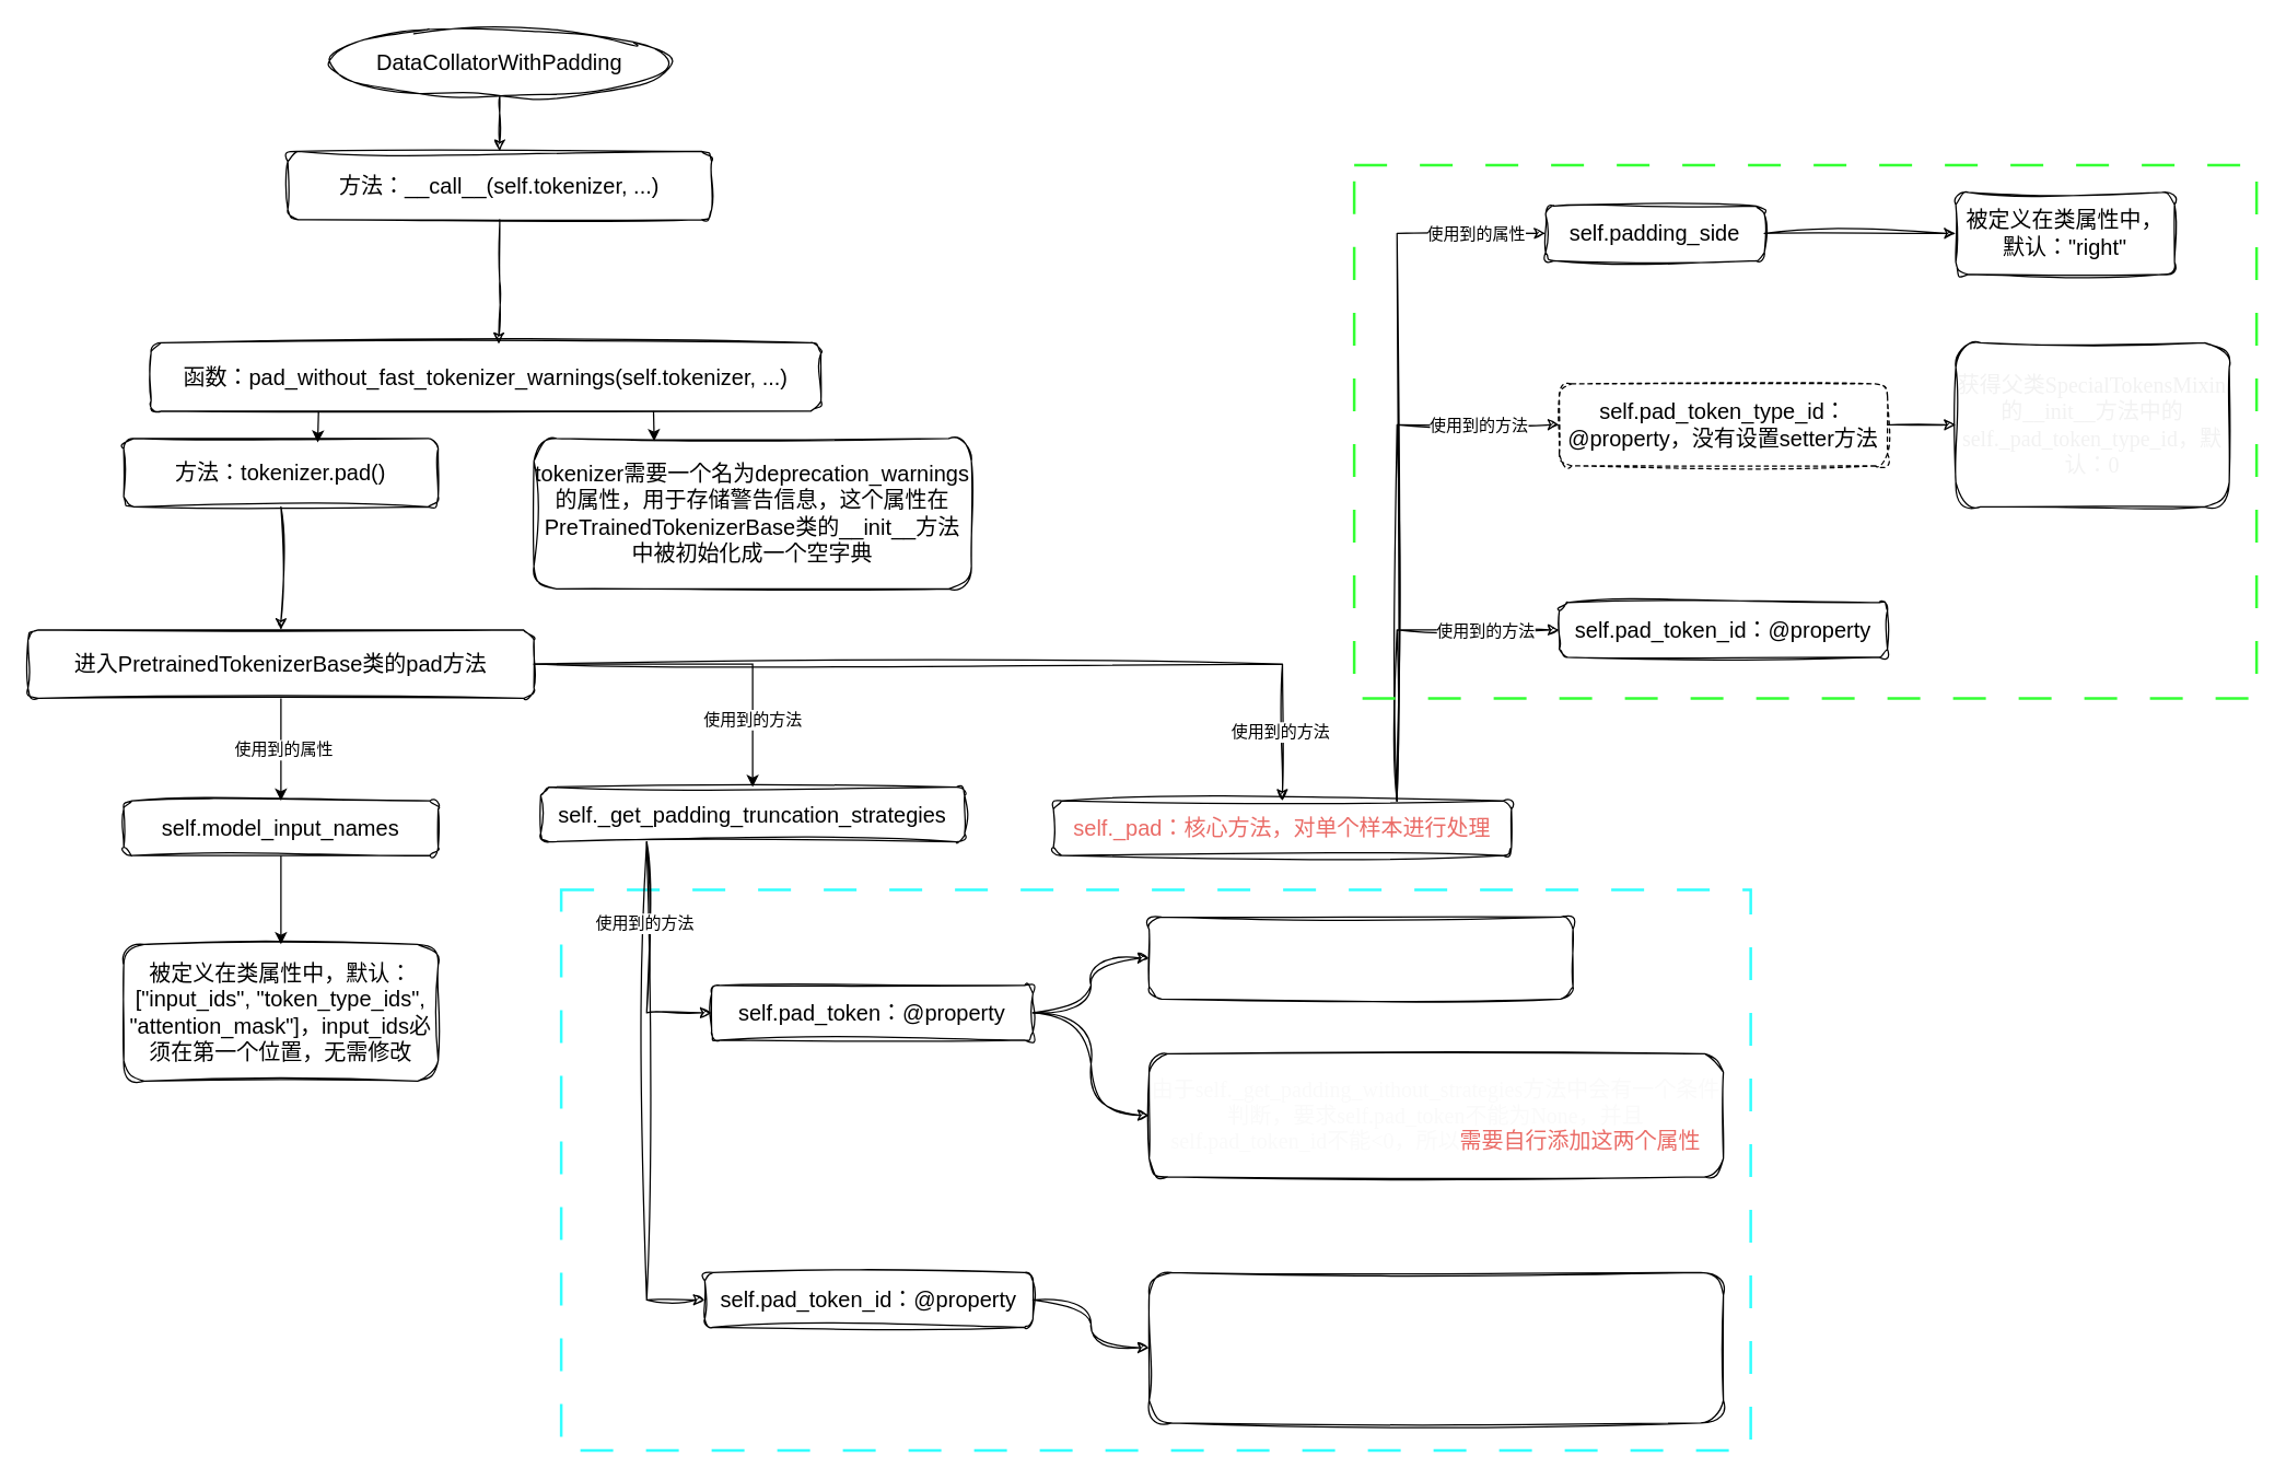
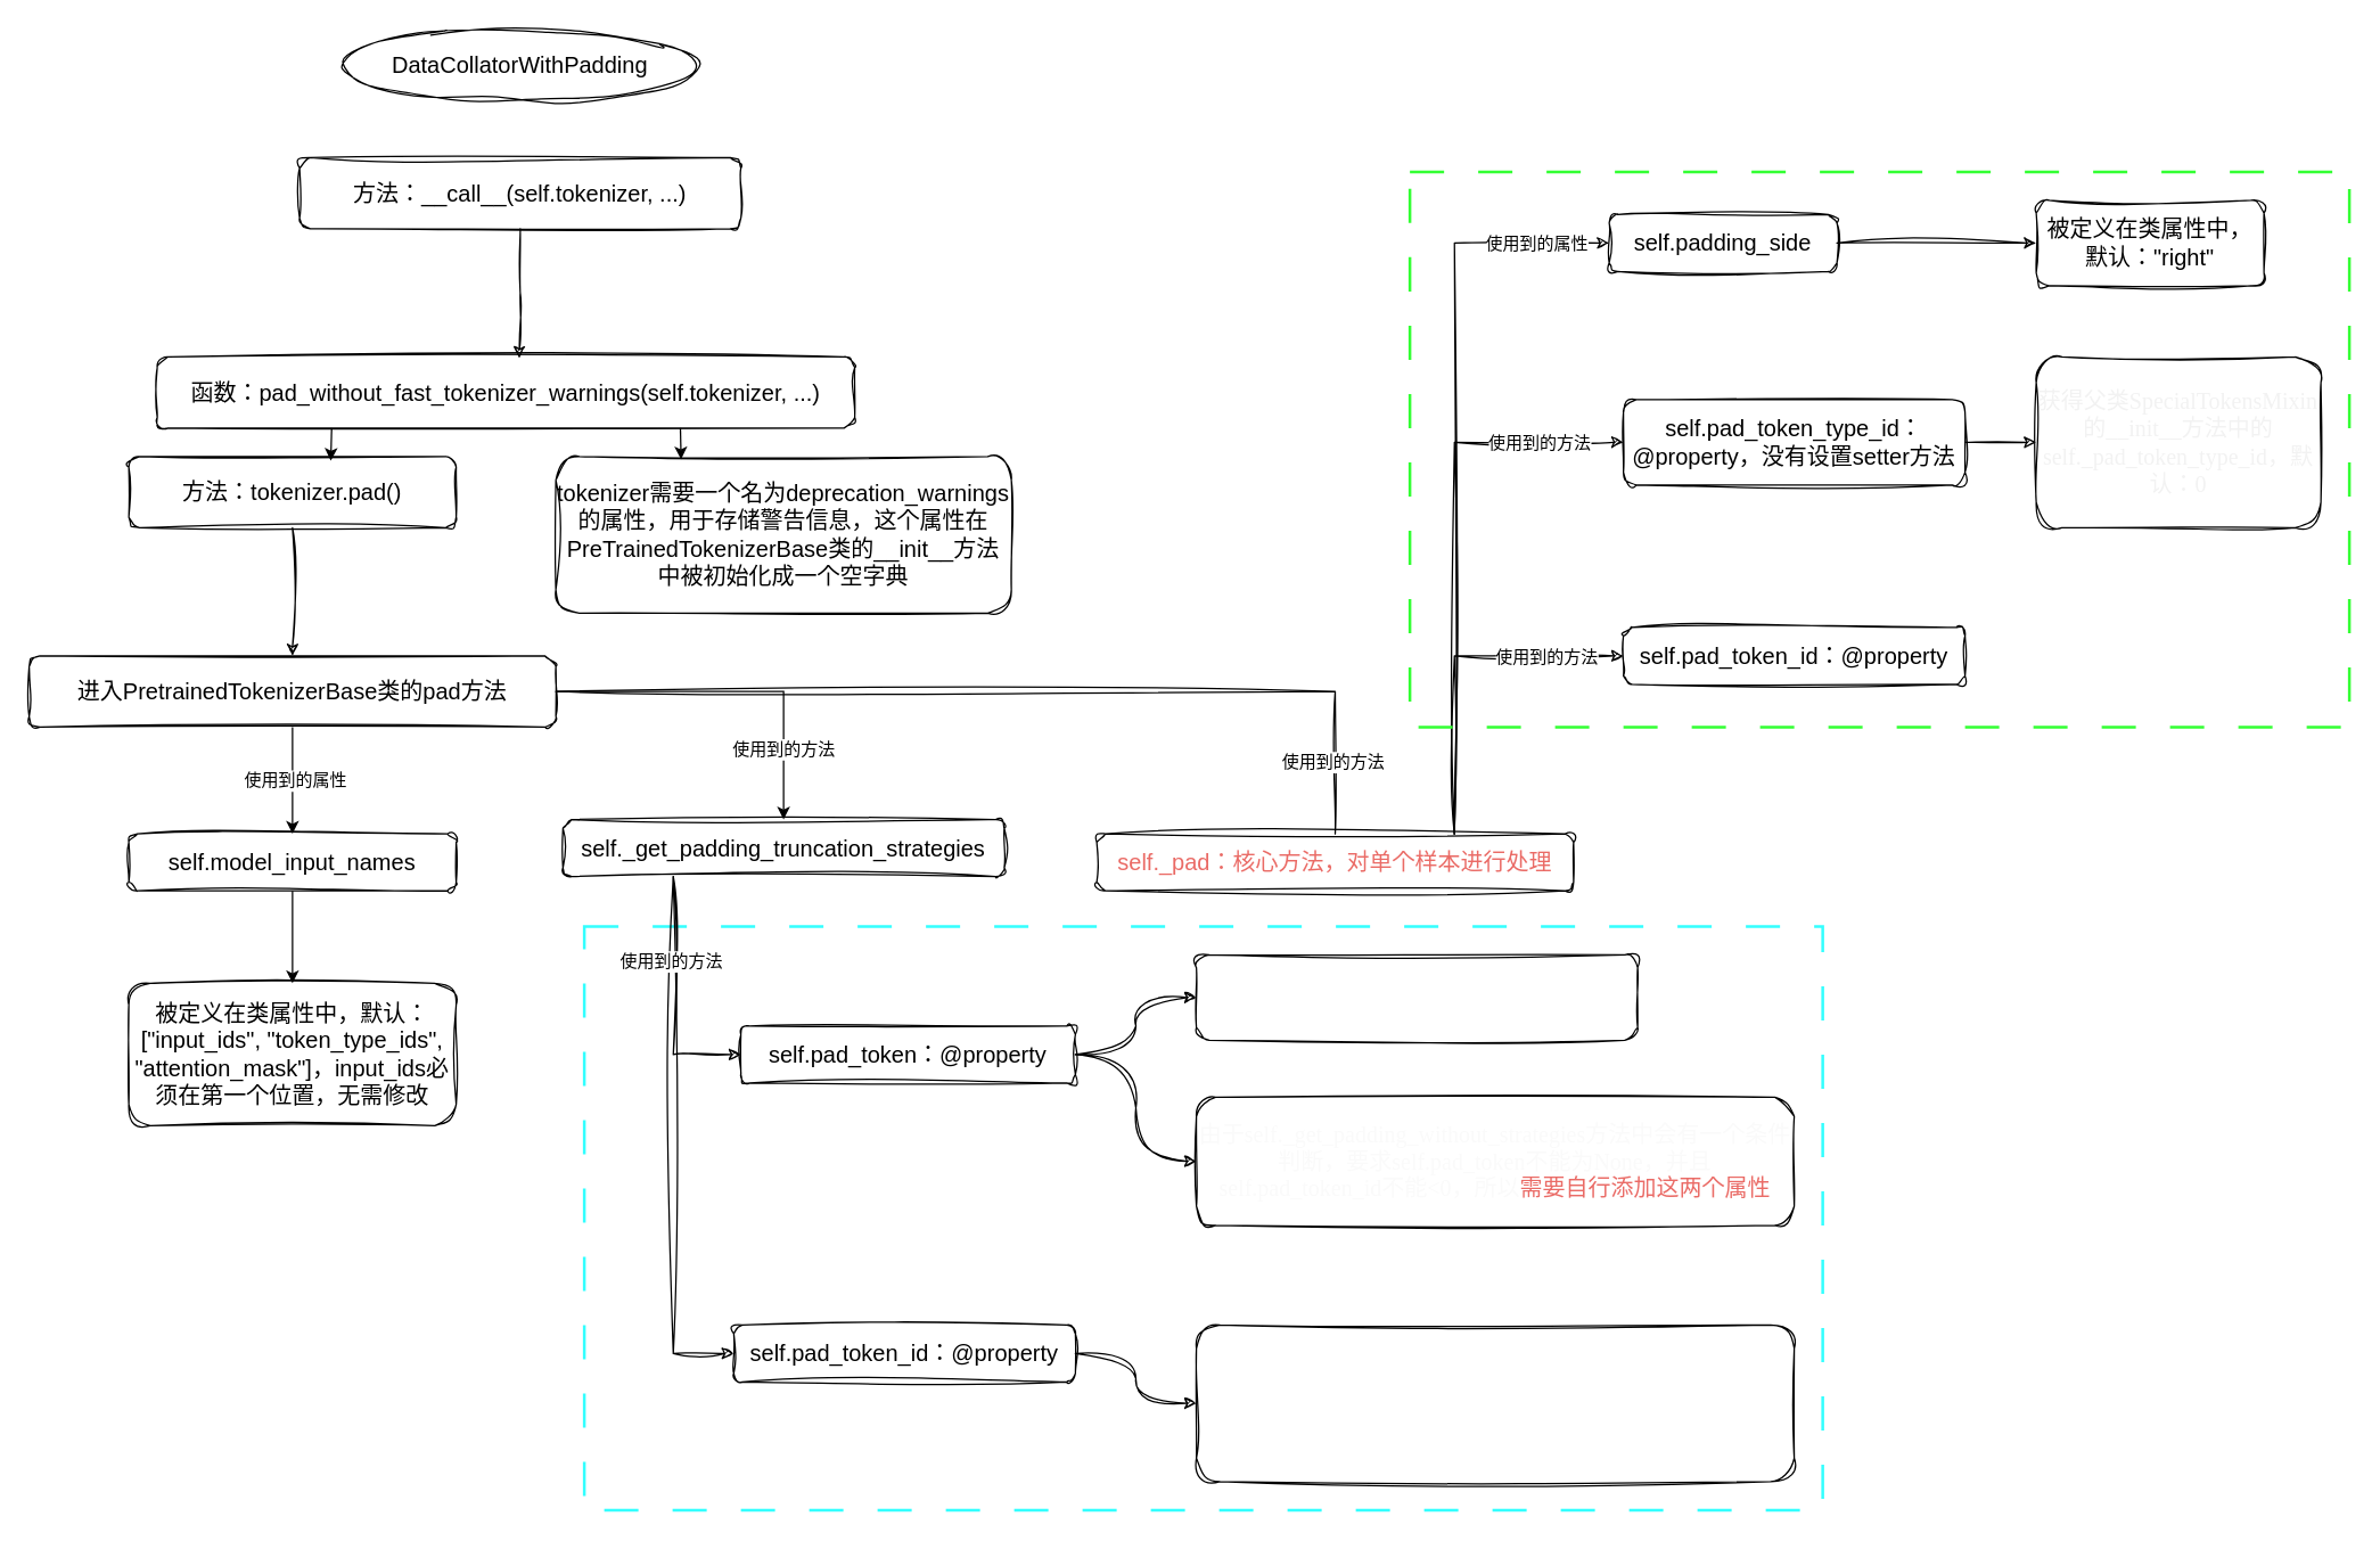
- <mxCell id="4" style="edgeStyle=orthogonalEdgeStyle;rounded=0;orthogonalLoop=1;jettySize=auto;html=1;exitX=0.5;exitY=1;exitDx=0;exitDy=0;sketch=1;curveFitting=1;jiggle=2;fillColor=none;labelBorderColor=none;" edge="1" parent="2" source="5" target="6"><mxGeometry relative="1" as="geometry" /></mxCell>
- <mxCell id="47" value="&lt;span style=&quot;font-size: 16px;&quot;&gt;self.pad_token_type_id：@property，没有设置setter方法&lt;/span&gt;" style="rounded=1;whiteSpace=wrap;html=1;align=center;fontSize=16;sketch=1;curveFitting=1;jiggle=2;fillColor=none;labelBorderColor=none;dashed=1;" vertex="1" parent="2"><mxGeometry x="1120" y="260" width="240" height="60" as="geometry" /></mxCell>
+ <mxCell id="47" value="&lt;span style=&quot;font-size: 16px;&quot;&gt;self.pad_token_type_id：@property，没有设置setter方法&lt;/span&gt;" style="rounded=1;whiteSpace=wrap;html=1;align=center;fontSize=16;sketch=1;curveFitting=1;jiggle=2;fillColor=none;labelBorderColor=none;" vertex="1" parent="2"><mxGeometry x="1120" y="260" width="240" height="60" as="geometry" /></mxCell>
- <mxCell id="15" style="edgeStyle=orthogonalEdgeStyle;rounded=0;sketch=1;hachureGap=4;jiggle=2;curveFitting=1;orthogonalLoop=1;jettySize=auto;html=1;exitX=1;exitY=0.5;exitDx=0;exitDy=0;entryX=0.5;entryY=0;entryDx=0;entryDy=0;fontFamily=Architects Daughter;fontSource=https%3A%2F%2Ffonts.googleapis.com%2Fcss%3Ffamily%3DArchitects%2BDaughter;" edge="1" parent="2" source="17" target="34"><mxGeometry relative="1" as="geometry" /></mxCell>
+ <mxCell id="15" style="edgeStyle=orthogonalEdgeStyle;rounded=0;sketch=1;hachureGap=4;jiggle=2;curveFitting=1;orthogonalLoop=1;jettySize=auto;html=1;exitX=1;exitY=0.5;exitDx=0;exitDy=0;entryX=0.5;entryY=0;entryDx=0;entryDy=0;fontFamily=Architects Daughter;fontSource=https%3A%2F%2Ffonts.googleapis.com%2Fcss%3Ffamily%3DArchitects%2BDaughter;endArrow=none;" edge="1" parent="2" source="17" target="34"><mxGeometry relative="1" as="geometry" /></mxCell>
